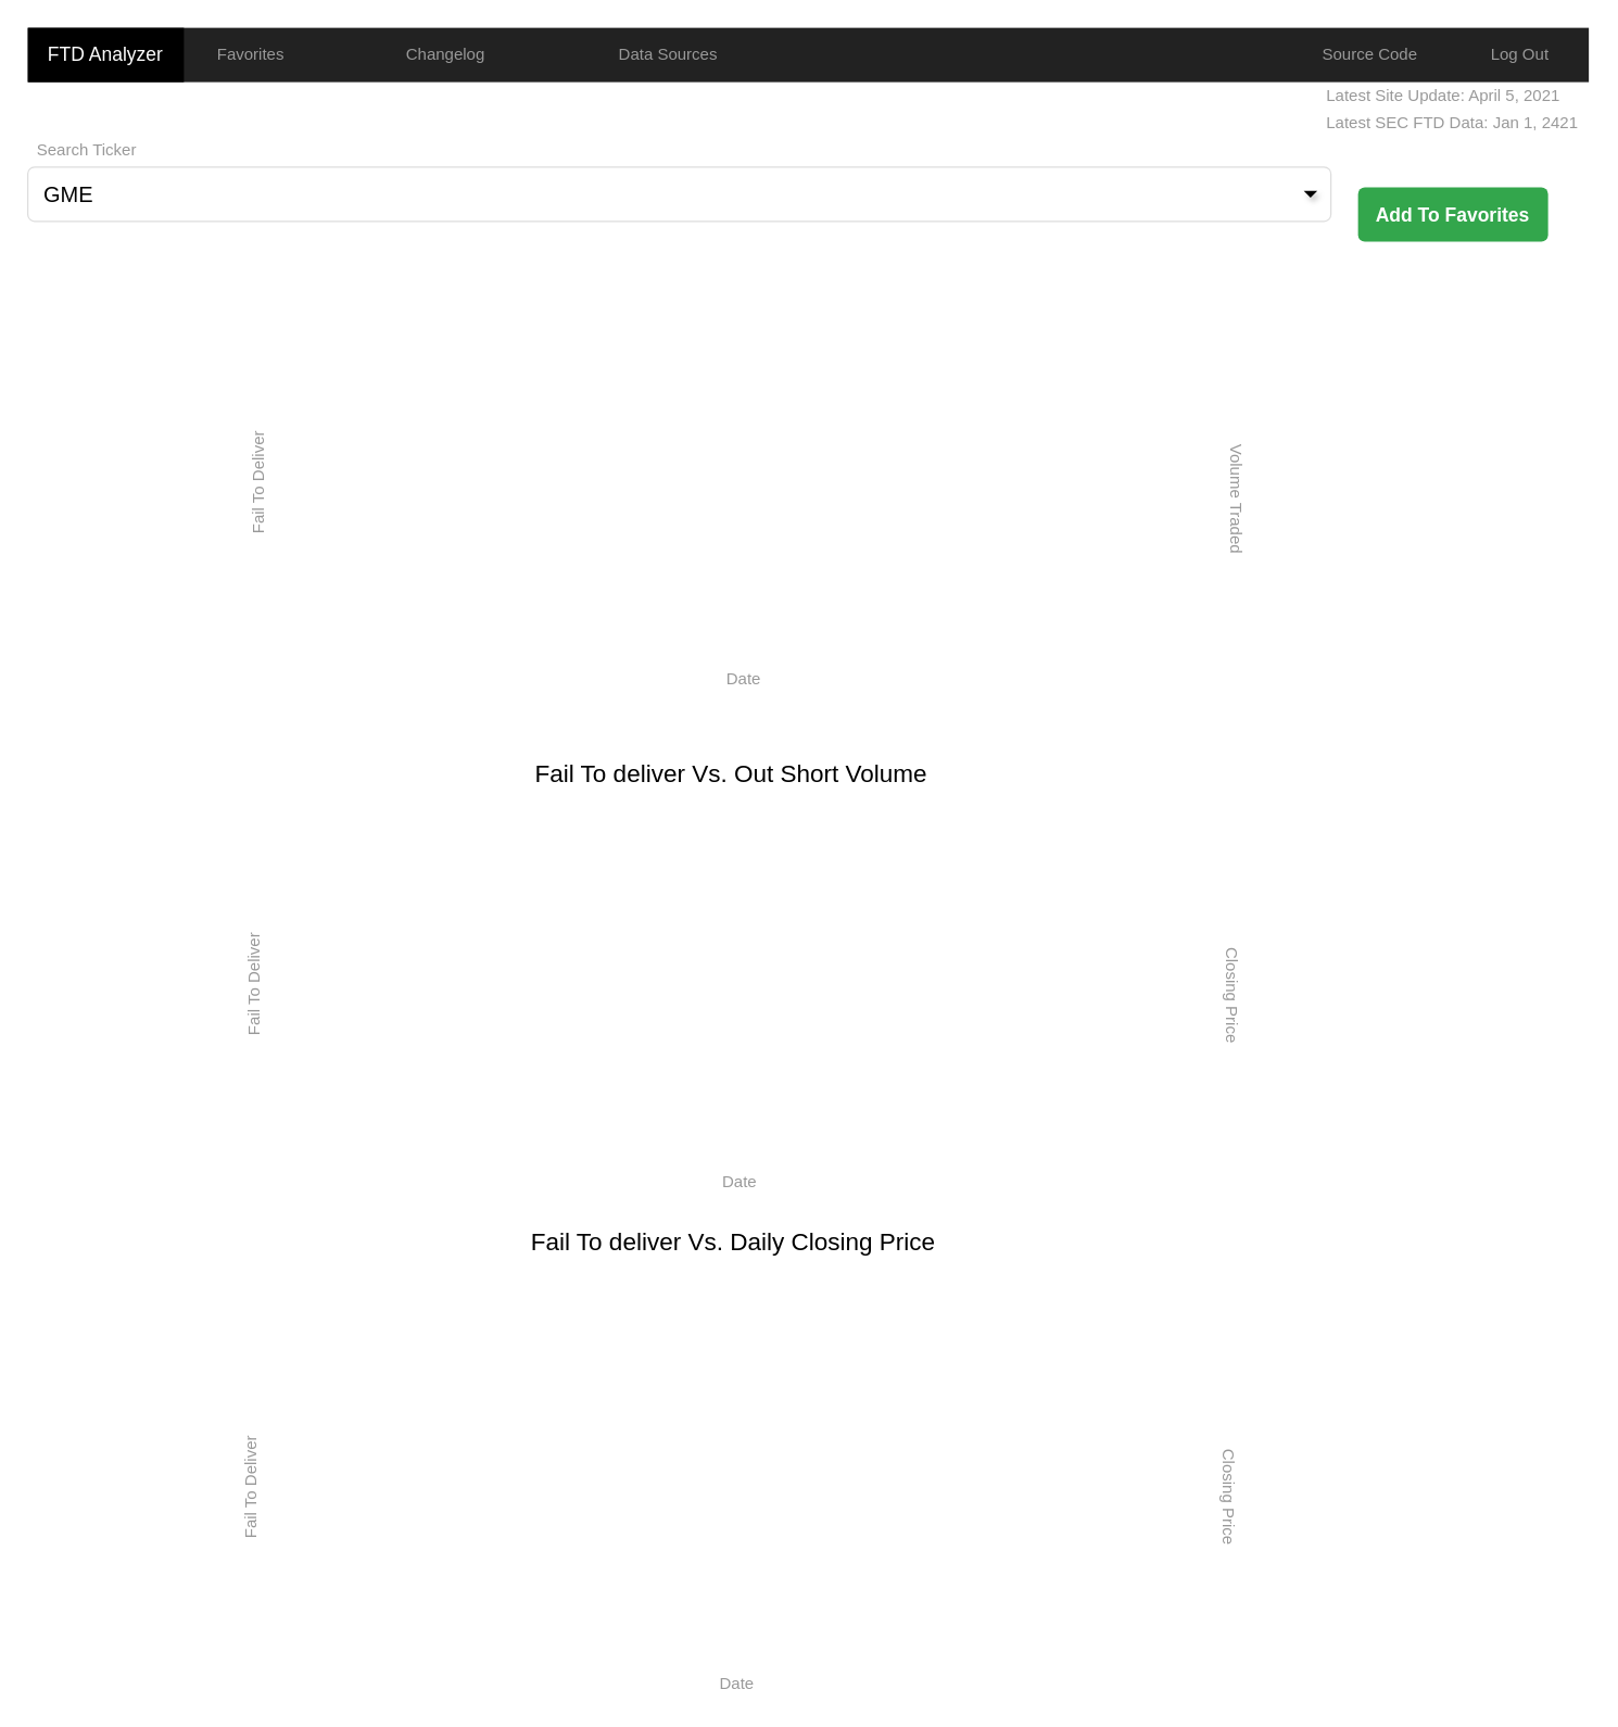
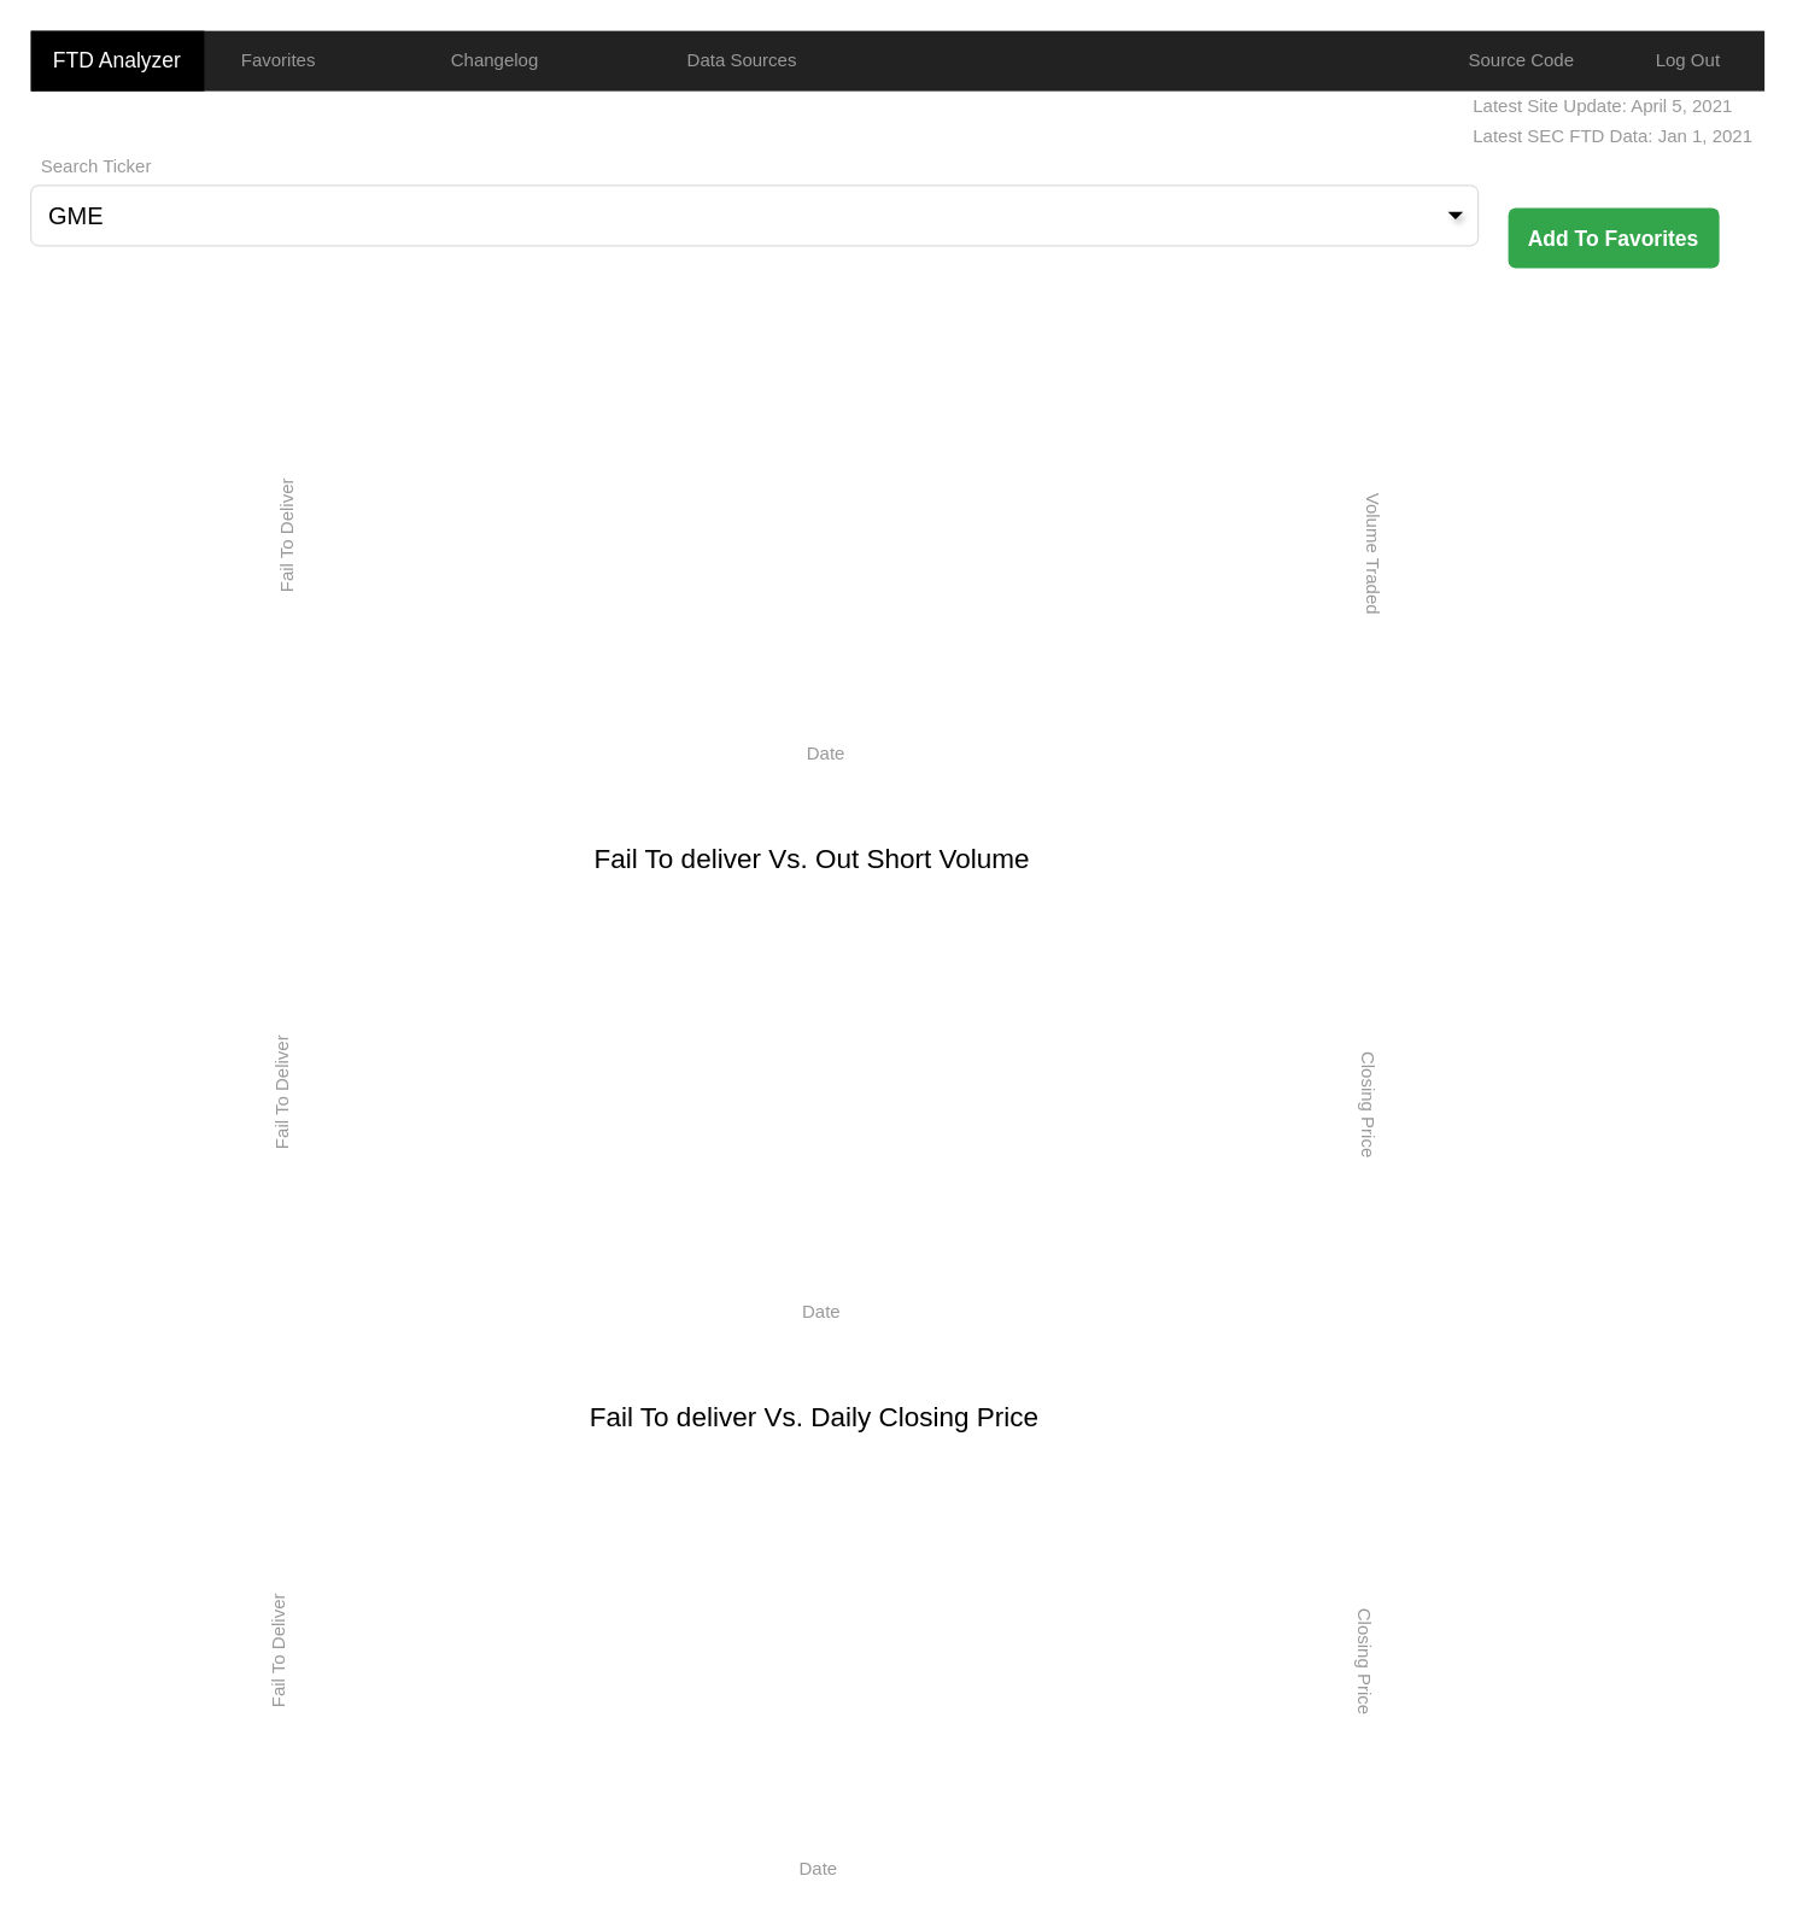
- <mxCell id="15" value="Latest SEC FTD Data: Jan 1, 2421" style="html=1;shadow=0;dashed=0;shape=mxgraph.bootstrap.rect;strokeColor=none;fillColor=none;fontColor=#999999;align=left;spacingLeft=5;whiteSpace=wrap;rounded=0;" parent="1" vertex="1"><mxGeometry x="970" y="80" width="200" height="20" as="geometry" /></mxCell>
+ <mxCell id="15" value="Latest SEC FTD Data: Jan 1, 2021" style="html=1;shadow=0;dashed=0;shape=mxgraph.bootstrap.rect;strokeColor=none;fillColor=none;fontColor=#999999;align=left;spacingLeft=5;whiteSpace=wrap;rounded=0;" parent="1" vertex="1"><mxGeometry x="970" y="80" width="200" height="20" as="geometry" /></mxCell>
- <mxCell id="30" value="Fail To deliver Vs. Daily Closing Price" style="html=1;shadow=0;dashed=0;shape=mxgraph.bootstrap.rect;strokeColor=none;fillColor=none;align=left;spacingLeft=5;whiteSpace=wrap;rounded=0;fontSize=18;" vertex="1" parent="1"><mxGeometry x="384.38" y="905" width="316.25" height="20" as="geometry" /></mxCell>
+ <mxCell id="30" value="Fail To deliver Vs. Daily Closing Price" style="html=1;shadow=0;dashed=0;shape=mxgraph.bootstrap.rect;strokeColor=none;fillColor=none;align=left;spacingLeft=5;whiteSpace=wrap;rounded=0;fontSize=18;" vertex="1" parent="1"><mxGeometry x="384.38" y="930" width="316.25" height="20" as="geometry" /></mxCell>
